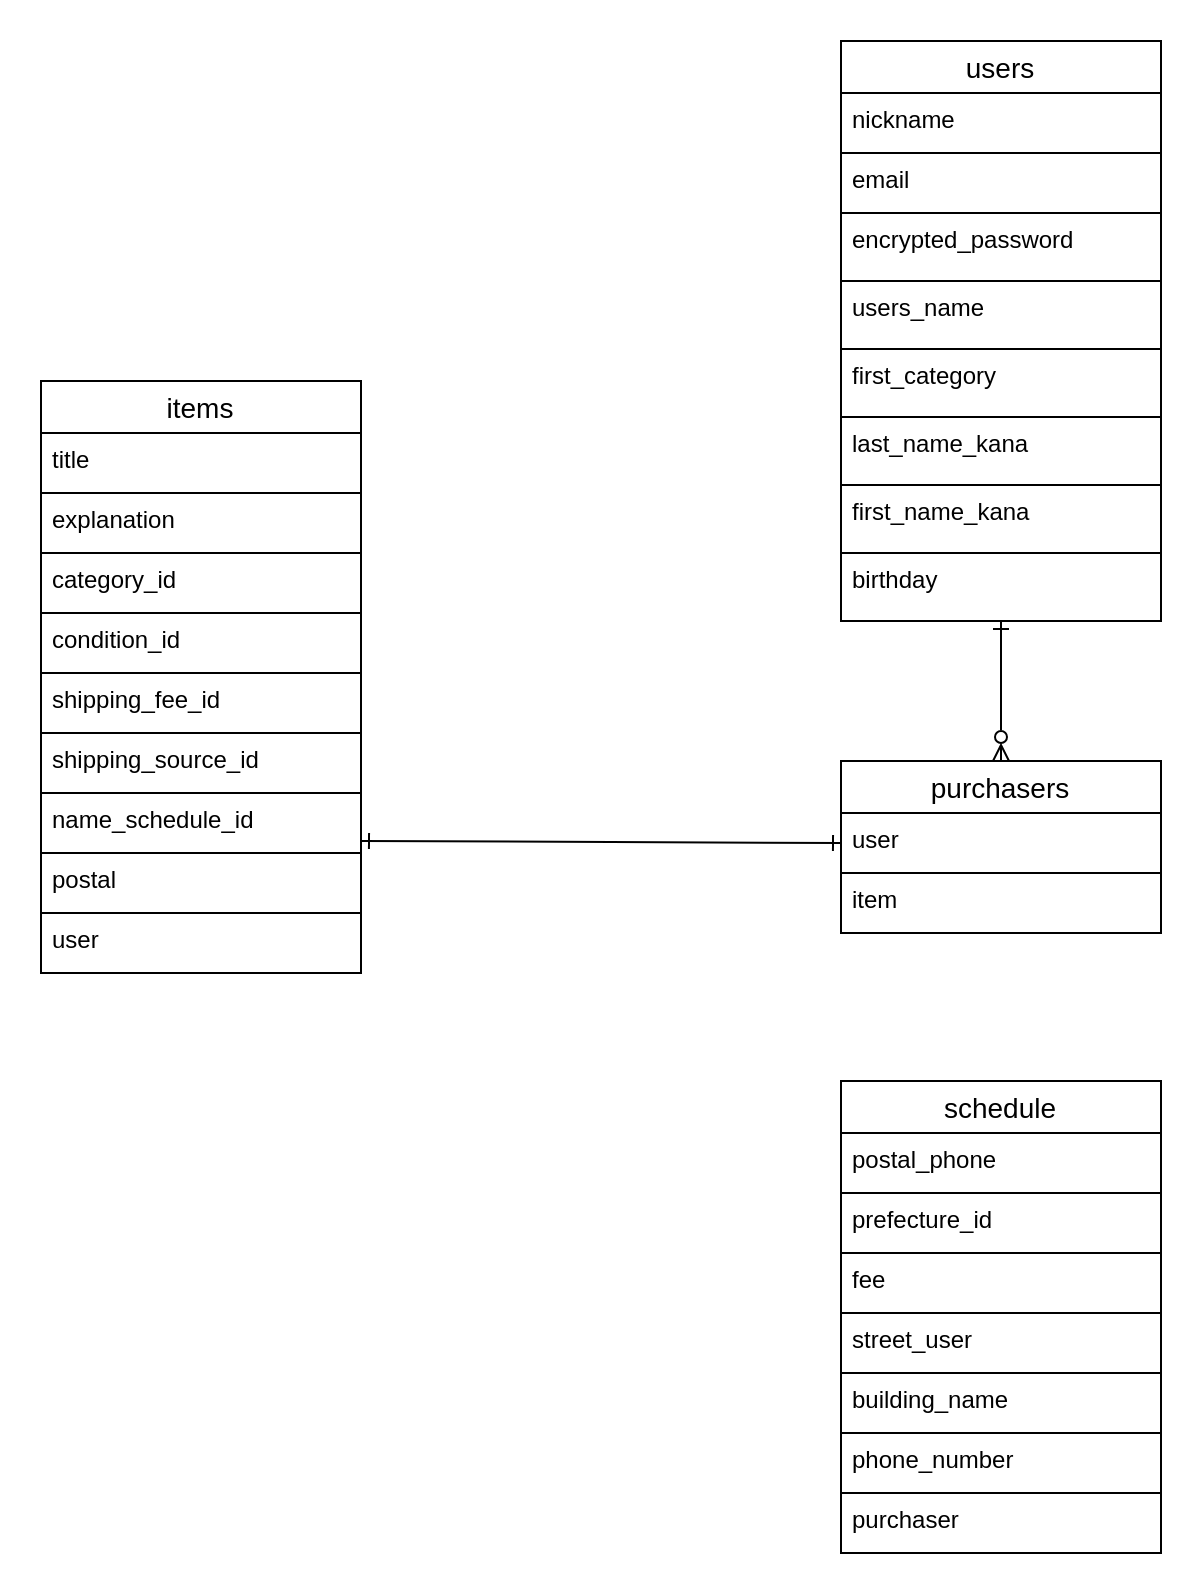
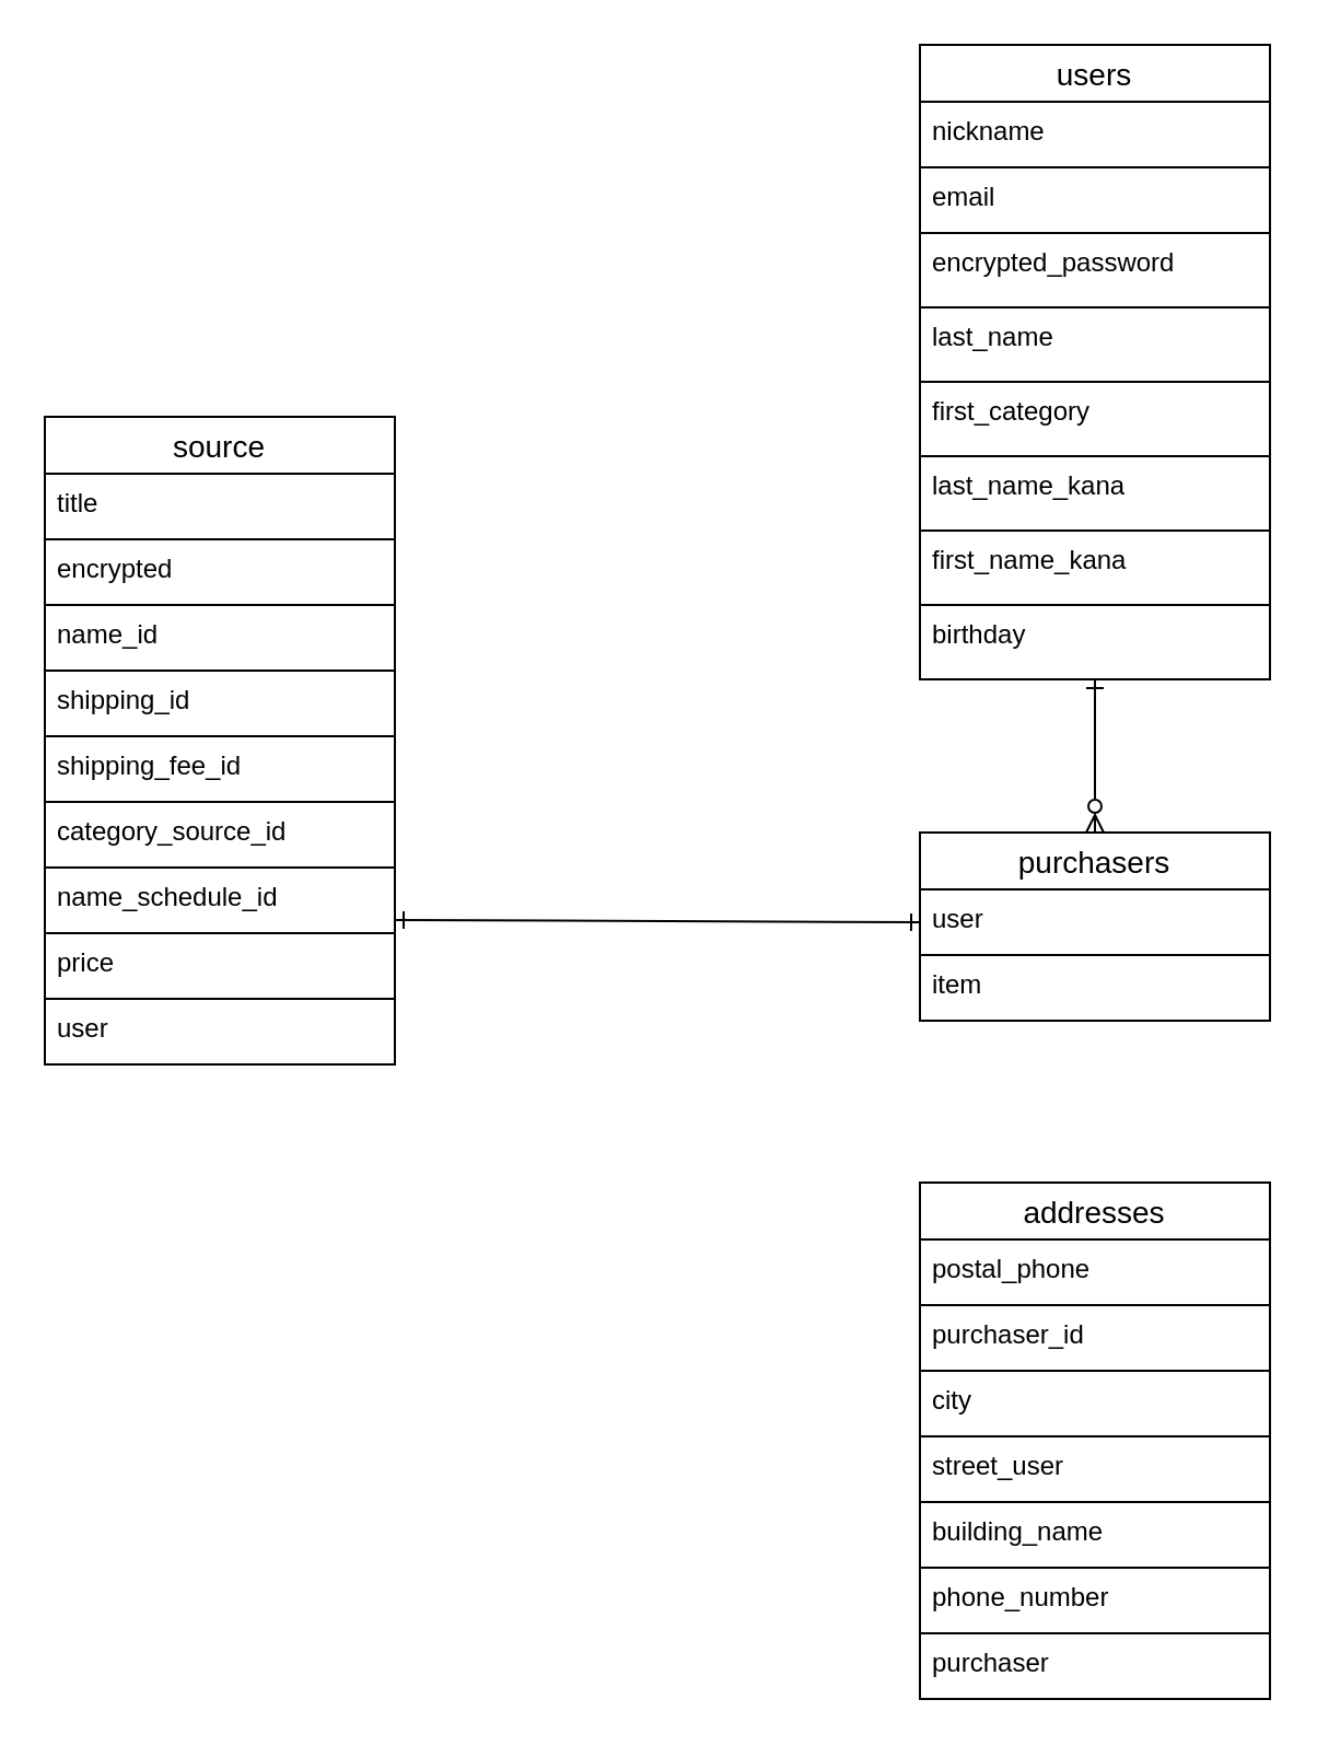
- <mxCell id="6" value="users_name" style="text;spacingLeft=4;spacingRight=4;overflow=hidden;rotatable=0;points=[[0,0.5],[1,0.5]];portConstraint=eastwest;fontSize=12;rounded=0;fontColor=#000000;labelBackgroundColor=#FFFFFF;labelBorderColor=#FFFFFF;strokeColor=#000000;swimlaneLine=0;" parent="2" vertex="1"><mxGeometry y="120" width="160" height="34" as="geometry" /></mxCell>
+ <mxCell id="6" value="last_name" style="text;spacingLeft=4;spacingRight=4;overflow=hidden;rotatable=0;points=[[0,0.5],[1,0.5]];portConstraint=eastwest;fontSize=12;rounded=0;fontColor=#000000;labelBackgroundColor=#FFFFFF;labelBorderColor=#FFFFFF;strokeColor=#000000;swimlaneLine=0;" parent="2" vertex="1"><mxGeometry y="120" width="160" height="34" as="geometry" /></mxCell>
- <mxCell id="11" value="items" style="swimlane;fontStyle=0;childLayout=stackLayout;horizontal=1;startSize=26;horizontalStack=0;resizeParent=1;resizeParentMax=0;resizeLast=0;collapsible=1;marginBottom=0;align=center;fontSize=14;rounded=0;fontColor=#000000;labelBackgroundColor=#FFFFFF;labelBorderColor=#FFFFFF;strokeColor=#000000;swimlaneLine=0;" parent="1" vertex="1"><mxGeometry x="20" y="190" width="160" height="296" as="geometry" /></mxCell>
+ <mxCell id="11" value="source" style="swimlane;fontStyle=0;childLayout=stackLayout;horizontal=1;startSize=26;horizontalStack=0;resizeParent=1;resizeParentMax=0;resizeLast=0;collapsible=1;marginBottom=0;align=center;fontSize=14;rounded=0;fontColor=#000000;labelBackgroundColor=#FFFFFF;labelBorderColor=#FFFFFF;strokeColor=#000000;swimlaneLine=0;" parent="1" vertex="1"><mxGeometry x="20" y="190" width="160" height="296" as="geometry" /></mxCell>
- <mxCell id="13" value="explanation" style="text;strokeColor=#000000;fillColor=none;spacingLeft=4;spacingRight=4;overflow=hidden;rotatable=0;points=[[0,0.5],[1,0.5]];portConstraint=eastwest;fontSize=12;rounded=0;fontColor=#000000;labelBackgroundColor=#FFFFFF;labelBorderColor=#FFFFFF;swimlaneLine=0;" parent="11" vertex="1"><mxGeometry y="56" width="160" height="30" as="geometry" /></mxCell>
+ <mxCell id="13" value="encrypted" style="text;strokeColor=#000000;fillColor=none;spacingLeft=4;spacingRight=4;overflow=hidden;rotatable=0;points=[[0,0.5],[1,0.5]];portConstraint=eastwest;fontSize=12;rounded=0;fontColor=#000000;labelBackgroundColor=#FFFFFF;labelBorderColor=#FFFFFF;swimlaneLine=0;" parent="11" vertex="1"><mxGeometry y="56" width="160" height="30" as="geometry" /></mxCell>
- <mxCell id="14" value="category_id" style="text;strokeColor=#000000;fillColor=none;spacingLeft=4;spacingRight=4;overflow=hidden;rotatable=0;points=[[0,0.5],[1,0.5]];portConstraint=eastwest;fontSize=12;rounded=0;fontColor=#000000;labelBackgroundColor=#FFFFFF;labelBorderColor=#FFFFFF;swimlaneLine=0;" parent="11" vertex="1"><mxGeometry y="86" width="160" height="30" as="geometry" /></mxCell>
+ <mxCell id="14" value="name_id" style="text;strokeColor=#000000;fillColor=none;spacingLeft=4;spacingRight=4;overflow=hidden;rotatable=0;points=[[0,0.5],[1,0.5]];portConstraint=eastwest;fontSize=12;rounded=0;fontColor=#000000;labelBackgroundColor=#FFFFFF;labelBorderColor=#FFFFFF;swimlaneLine=0;" parent="11" vertex="1"><mxGeometry y="86" width="160" height="30" as="geometry" /></mxCell>
- <mxCell id="15" value="condition_id" style="text;strokeColor=#000000;fillColor=none;spacingLeft=4;spacingRight=4;overflow=hidden;rotatable=0;points=[[0,0.5],[1,0.5]];portConstraint=eastwest;fontSize=12;rounded=0;fontColor=#000000;labelBackgroundColor=#FFFFFF;labelBorderColor=#FFFFFF;swimlaneLine=0;" parent="11" vertex="1"><mxGeometry y="116" width="160" height="30" as="geometry" /></mxCell>
+ <mxCell id="15" value="shipping_id" style="text;strokeColor=#000000;fillColor=none;spacingLeft=4;spacingRight=4;overflow=hidden;rotatable=0;points=[[0,0.5],[1,0.5]];portConstraint=eastwest;fontSize=12;rounded=0;fontColor=#000000;labelBackgroundColor=#FFFFFF;labelBorderColor=#FFFFFF;swimlaneLine=0;" parent="11" vertex="1"><mxGeometry y="116" width="160" height="30" as="geometry" /></mxCell>
- <mxCell id="17" value="shipping_source_id" style="text;strokeColor=#000000;fillColor=none;spacingLeft=4;spacingRight=4;overflow=hidden;rotatable=0;points=[[0,0.5],[1,0.5]];portConstraint=eastwest;fontSize=12;rounded=0;fontColor=#000000;labelBackgroundColor=#FFFFFF;labelBorderColor=#FFFFFF;swimlaneLine=0;" parent="11" vertex="1"><mxGeometry y="176" width="160" height="30" as="geometry" /></mxCell>
+ <mxCell id="17" value="category_source_id" style="text;strokeColor=#000000;fillColor=none;spacingLeft=4;spacingRight=4;overflow=hidden;rotatable=0;points=[[0,0.5],[1,0.5]];portConstraint=eastwest;fontSize=12;rounded=0;fontColor=#000000;labelBackgroundColor=#FFFFFF;labelBorderColor=#FFFFFF;swimlaneLine=0;" parent="11" vertex="1"><mxGeometry y="176" width="160" height="30" as="geometry" /></mxCell>
- <mxCell id="19" value="postal" style="text;strokeColor=#000000;fillColor=none;spacingLeft=4;spacingRight=4;overflow=hidden;rotatable=0;points=[[0,0.5],[1,0.5]];portConstraint=eastwest;fontSize=12;rounded=0;fontColor=#000000;labelBackgroundColor=#FFFFFF;labelBorderColor=#FFFFFF;swimlaneLine=0;" parent="11" vertex="1"><mxGeometry y="236" width="160" height="30" as="geometry" /></mxCell>
+ <mxCell id="19" value="price" style="text;strokeColor=#000000;fillColor=none;spacingLeft=4;spacingRight=4;overflow=hidden;rotatable=0;points=[[0,0.5],[1,0.5]];portConstraint=eastwest;fontSize=12;rounded=0;fontColor=#000000;labelBackgroundColor=#FFFFFF;labelBorderColor=#FFFFFF;swimlaneLine=0;" parent="11" vertex="1"><mxGeometry y="236" width="160" height="30" as="geometry" /></mxCell>
- <mxCell id="24" value="schedule" style="swimlane;fontStyle=0;childLayout=stackLayout;horizontal=1;startSize=26;horizontalStack=0;resizeParent=1;resizeParentMax=0;resizeLast=0;collapsible=1;marginBottom=0;align=center;fontSize=14;rounded=0;fontColor=#000000;labelBackgroundColor=#FFFFFF;labelBorderColor=#FFFFFF;strokeColor=#000000;swimlaneLine=0;" parent="1" vertex="1"><mxGeometry x="420" y="540" width="160" height="236" as="geometry" /></mxCell>
+ <mxCell id="24" value="addresses" style="swimlane;fontStyle=0;childLayout=stackLayout;horizontal=1;startSize=26;horizontalStack=0;resizeParent=1;resizeParentMax=0;resizeLast=0;collapsible=1;marginBottom=0;align=center;fontSize=14;rounded=0;fontColor=#000000;labelBackgroundColor=#FFFFFF;labelBorderColor=#FFFFFF;strokeColor=#000000;swimlaneLine=0;" parent="1" vertex="1"><mxGeometry x="420" y="540" width="160" height="236" as="geometry" /></mxCell>
- <mxCell id="26" value="prefecture_id" style="text;strokeColor=#000000;fillColor=none;spacingLeft=4;spacingRight=4;overflow=hidden;rotatable=0;points=[[0,0.5],[1,0.5]];portConstraint=eastwest;fontSize=12;rounded=0;fontColor=#000000;labelBackgroundColor=#FFFFFF;labelBorderColor=#FFFFFF;swimlaneLine=0;" parent="24" vertex="1"><mxGeometry y="56" width="160" height="30" as="geometry" /></mxCell>
+ <mxCell id="26" value="purchaser_id" style="text;strokeColor=#000000;fillColor=none;spacingLeft=4;spacingRight=4;overflow=hidden;rotatable=0;points=[[0,0.5],[1,0.5]];portConstraint=eastwest;fontSize=12;rounded=0;fontColor=#000000;labelBackgroundColor=#FFFFFF;labelBorderColor=#FFFFFF;swimlaneLine=0;" parent="24" vertex="1"><mxGeometry y="56" width="160" height="30" as="geometry" /></mxCell>
- <mxCell id="27" value="fee" style="text;strokeColor=#000000;fillColor=none;spacingLeft=4;spacingRight=4;overflow=hidden;rotatable=0;points=[[0,0.5],[1,0.5]];portConstraint=eastwest;fontSize=12;rounded=0;fontColor=#000000;labelBackgroundColor=#FFFFFF;labelBorderColor=#FFFFFF;swimlaneLine=0;" parent="24" vertex="1"><mxGeometry y="86" width="160" height="30" as="geometry" /></mxCell>
+ <mxCell id="27" value="city" style="text;strokeColor=#000000;fillColor=none;spacingLeft=4;spacingRight=4;overflow=hidden;rotatable=0;points=[[0,0.5],[1,0.5]];portConstraint=eastwest;fontSize=12;rounded=0;fontColor=#000000;labelBackgroundColor=#FFFFFF;labelBorderColor=#FFFFFF;swimlaneLine=0;" parent="24" vertex="1"><mxGeometry y="86" width="160" height="30" as="geometry" /></mxCell>
